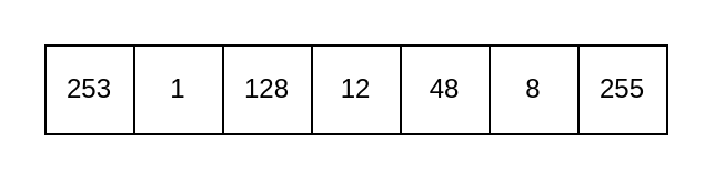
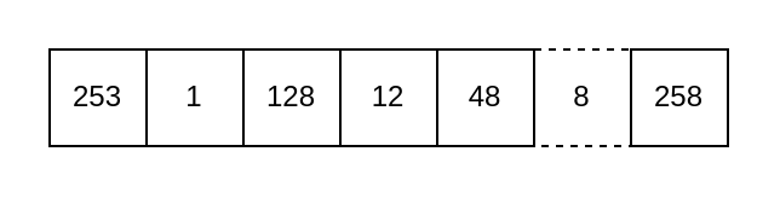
- <mxCell id="3" value="8" style="rounded=0;whiteSpace=wrap;html=1;fillColor=none;" parent="1" vertex="1"><mxGeometry x="220" y="20" width="40" height="40" as="geometry" /></mxCell>
+ <mxCell id="3" value="8" style="rounded=0;whiteSpace=wrap;html=1;fillColor=none;dashed=1;" parent="1" vertex="1"><mxGeometry x="220" y="20" width="40" height="40" as="geometry" /></mxCell>
- <mxCell id="8" value="255" style="rounded=0;whiteSpace=wrap;html=1;fillColor=none;" parent="1" vertex="1"><mxGeometry x="260" y="20" width="40" height="40" as="geometry" /></mxCell>
+ <mxCell id="8" value="258" style="rounded=0;whiteSpace=wrap;html=1;fillColor=none;" parent="1" vertex="1"><mxGeometry x="260" y="20" width="40" height="40" as="geometry" /></mxCell>
